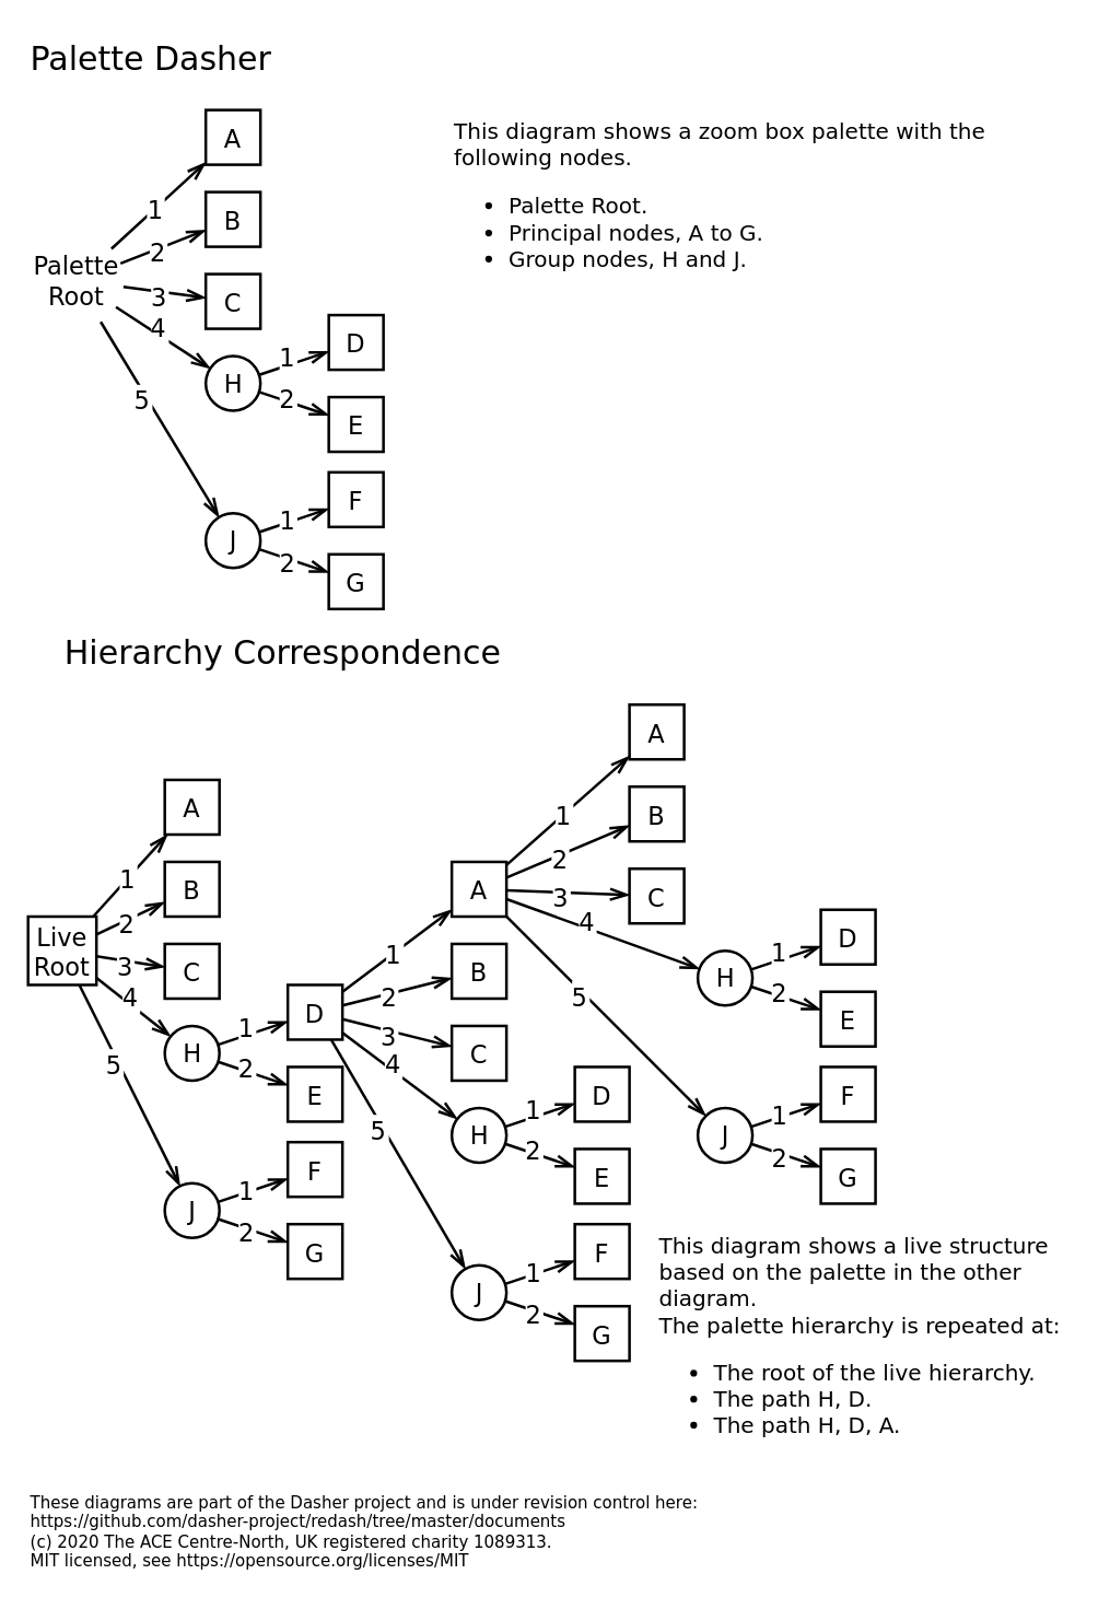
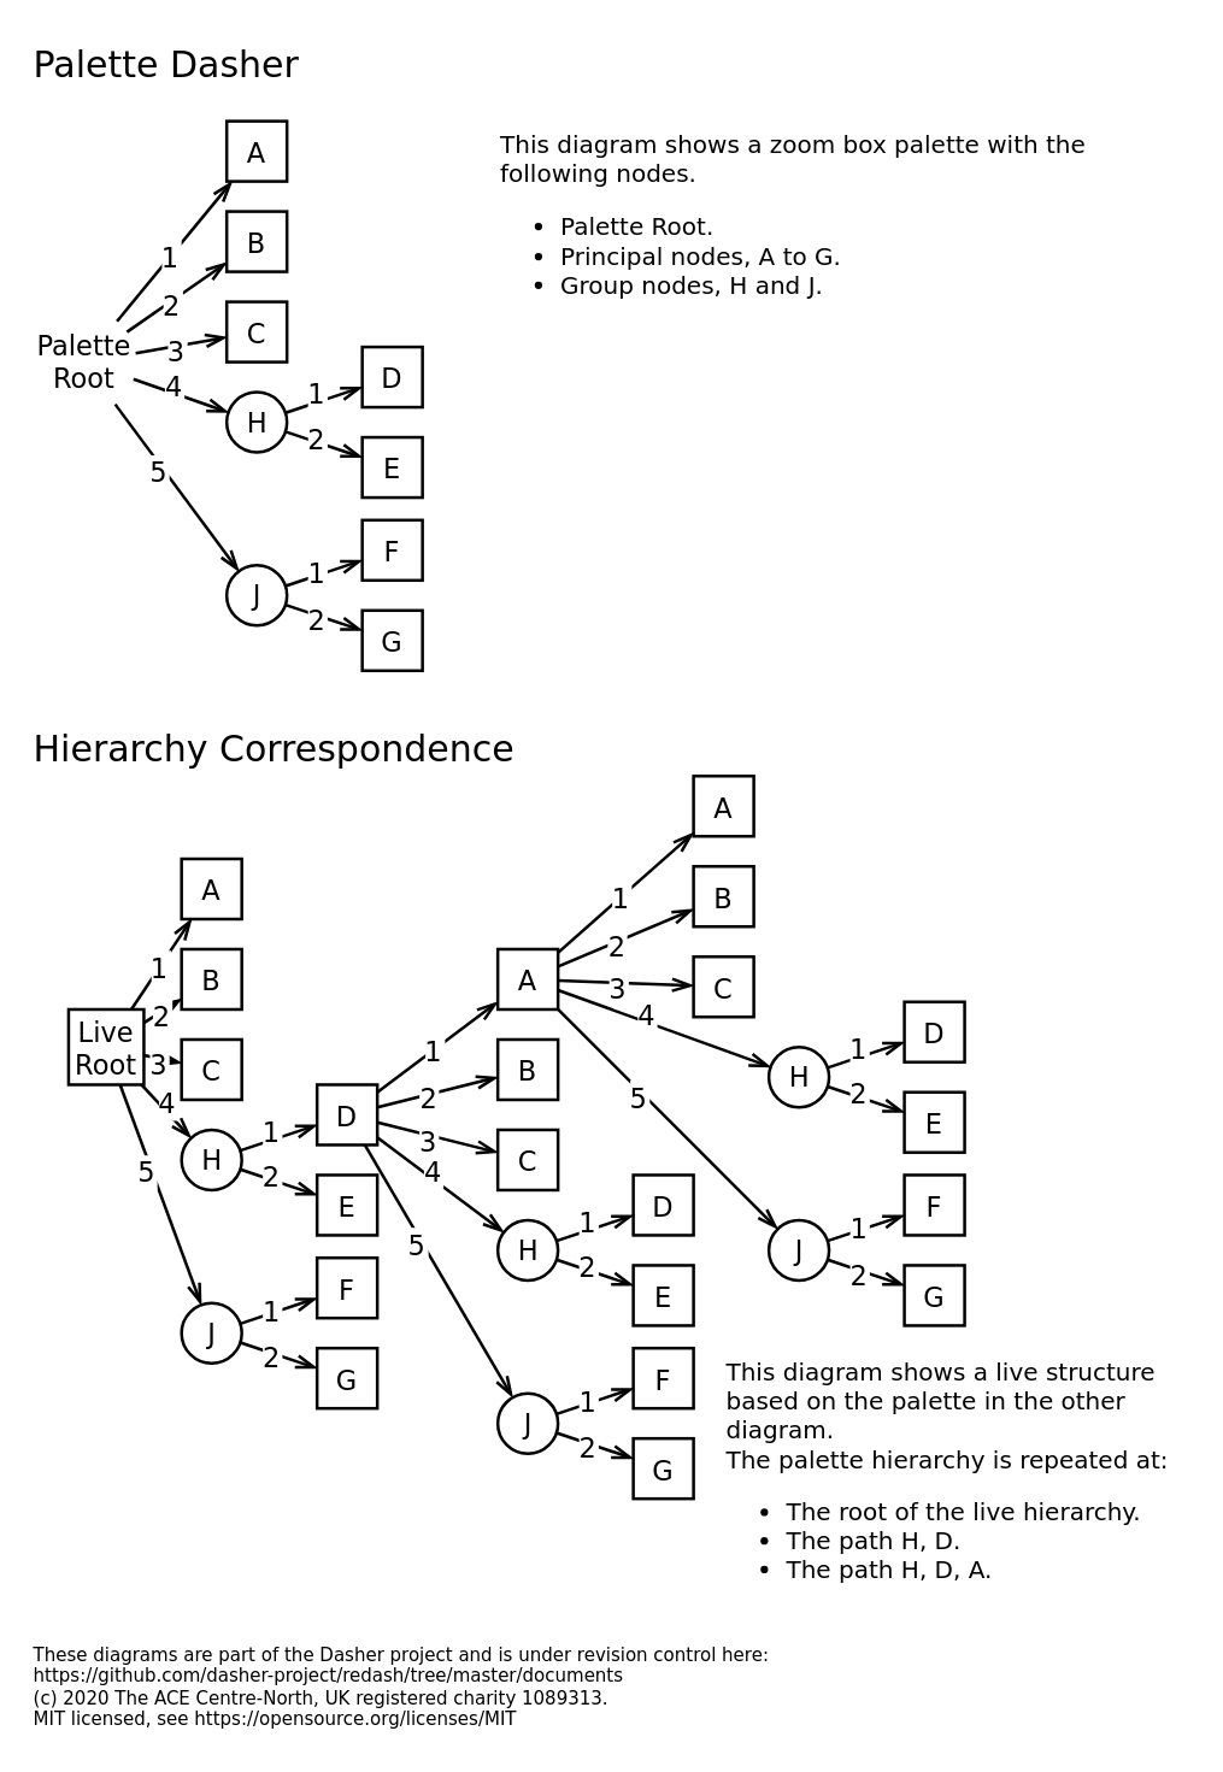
- <mxCell id="11" value="Palette&lt;br&gt;Root" style="ellipse;html=1;aspect=fixed;strokeWidth=2;fontSize=18;align=center;fillColor=none;strokeColor=none;fontFamily=DejaVu Sans;" parent="1" vertex="1"><mxGeometry x="20" y="170" width="70" height="70" as="geometry" /></mxCell>
+ <mxCell id="11" value="Palette&lt;br&gt;Root" style="ellipse;html=1;aspect=fixed;strokeWidth=2;fontSize=18;align=center;fillColor=none;strokeColor=none;fontFamily=DejaVu Sans;" parent="1" vertex="1"><mxGeometry x="20" y="205" width="70" height="70" as="geometry" /></mxCell>
- <mxCell id="79" value="Hierarchy Correspondence" style="rounded=0;shadow=0;comic=0;labelBackgroundColor=none;strokeWidth=2;fillColor=none;fontFamily=DejaVu Sans;fontSize=24;fontColor=#000000;align=left;arcSize=20;spacingTop=0;spacingLeft=0;spacing=2;spacingBottom=0;spacingRight=0;points=[[0.2, 0], [0.4, 0], [0.6, 0], [0.8, 0], [0.5,1]];strokeColor=none;" parent="1" vertex="1"><mxGeometry x="45" y="455" width="490" height="40" as="geometry" /></mxCell>
+ <mxCell id="79" value="Hierarchy Correspondence" style="rounded=0;shadow=0;comic=0;labelBackgroundColor=none;strokeWidth=2;fillColor=none;fontFamily=DejaVu Sans;fontSize=24;fontColor=#000000;align=left;arcSize=20;spacingTop=0;spacingLeft=0;spacing=2;spacingBottom=0;spacingRight=0;points=[[0.2, 0], [0.4, 0], [0.6, 0], [0.8, 0], [0.5,1]];strokeColor=none;" parent="1" vertex="1"><mxGeometry x="20" y="475" width="490" height="40" as="geometry" /></mxCell>
- <mxCell id="59" value="Live&#10;Root" style="rounded=0;shadow=0;comic=0;labelBackgroundColor=none;strokeColor=#000000;strokeWidth=2;fillColor=none;fontFamily=DejaVu Sans;fontSize=18;fontColor=#000000;align=center;arcSize=20;spacingTop=0;spacingLeft=0;spacing=2;spacingBottom=0;spacingRight=0;points=[[0.2, 0], [0.4, 0], [0.6, 0], [0.8, 0], [0.5,1]];verticalAlign=middle;aspect=fixed;" parent="1" vertex="1"><mxGeometry x="20" y="670" width="50" height="50" as="geometry" /></mxCell>
+ <mxCell id="59" value="Live&#10;Root" style="rounded=0;shadow=0;comic=0;labelBackgroundColor=none;strokeColor=#000000;strokeWidth=2;fillColor=none;fontFamily=DejaVu Sans;fontSize=18;fontColor=#000000;align=center;arcSize=20;spacingTop=0;spacingLeft=0;spacing=2;spacingBottom=0;spacingRight=0;points=[[0.2, 0], [0.4, 0], [0.6, 0], [0.8, 0], [0.5,1]];verticalAlign=middle;aspect=fixed;" parent="1" vertex="1"><mxGeometry x="45" y="670" width="50" height="50" as="geometry" /></mxCell>
